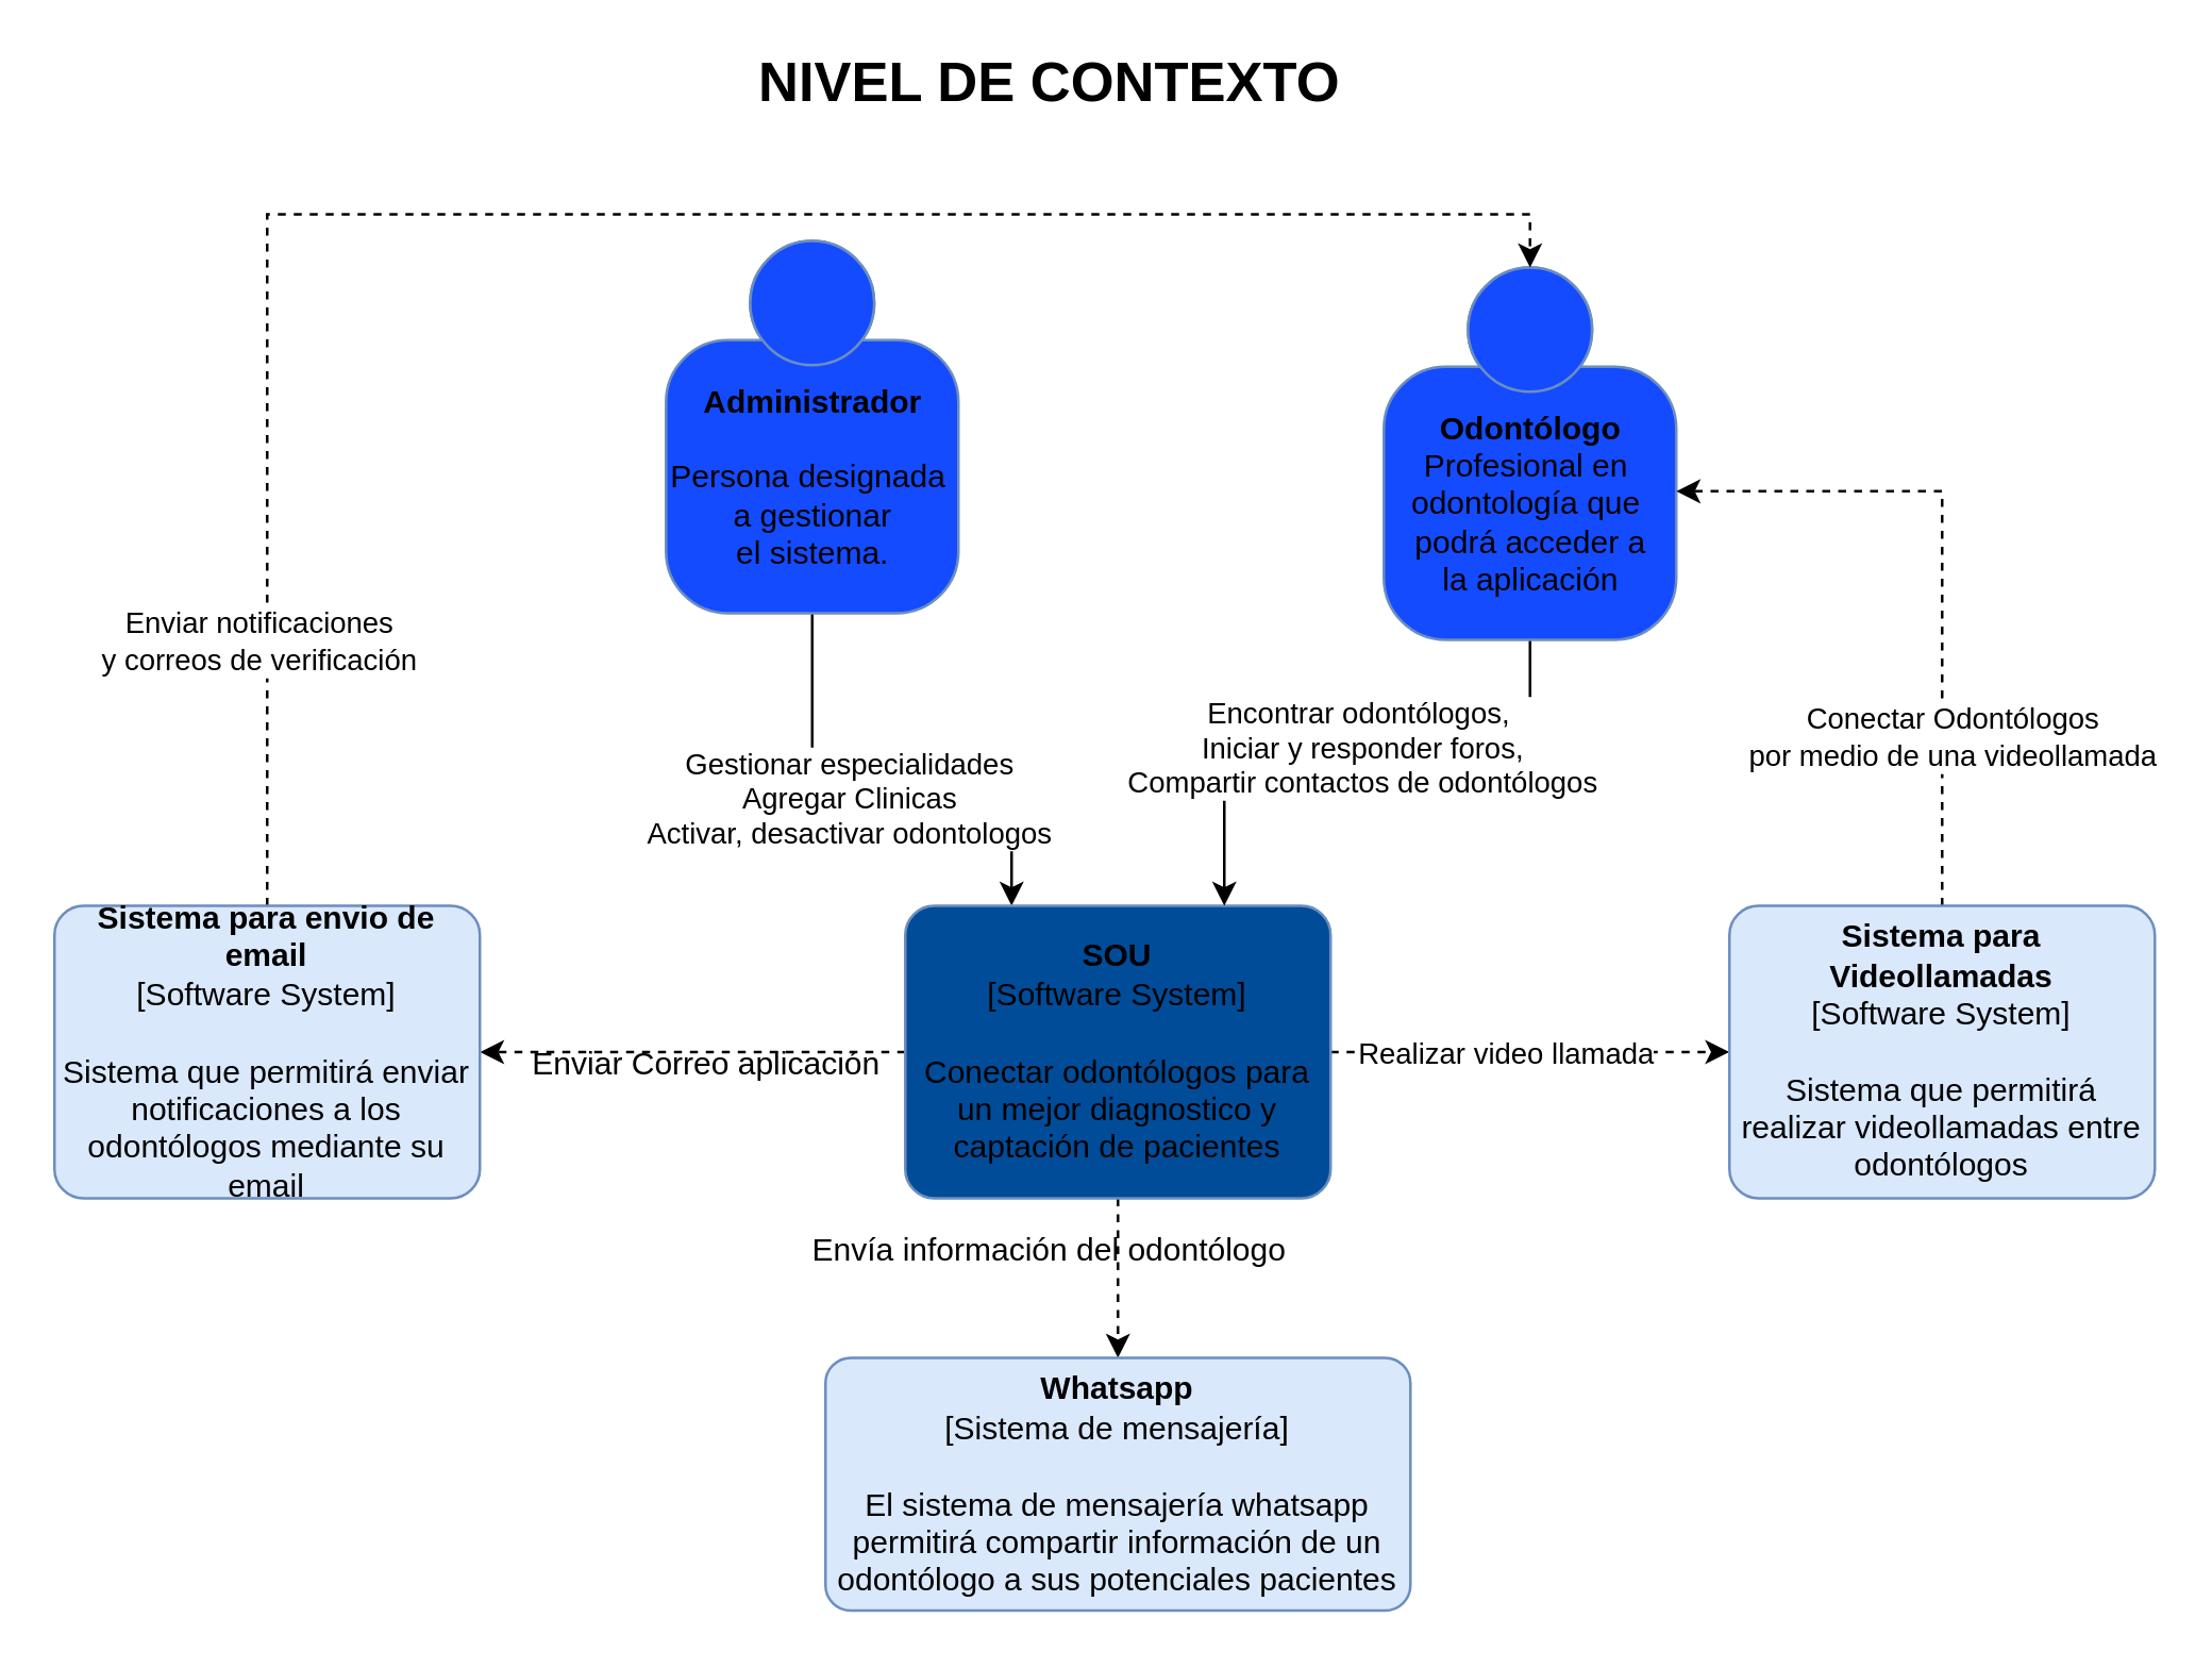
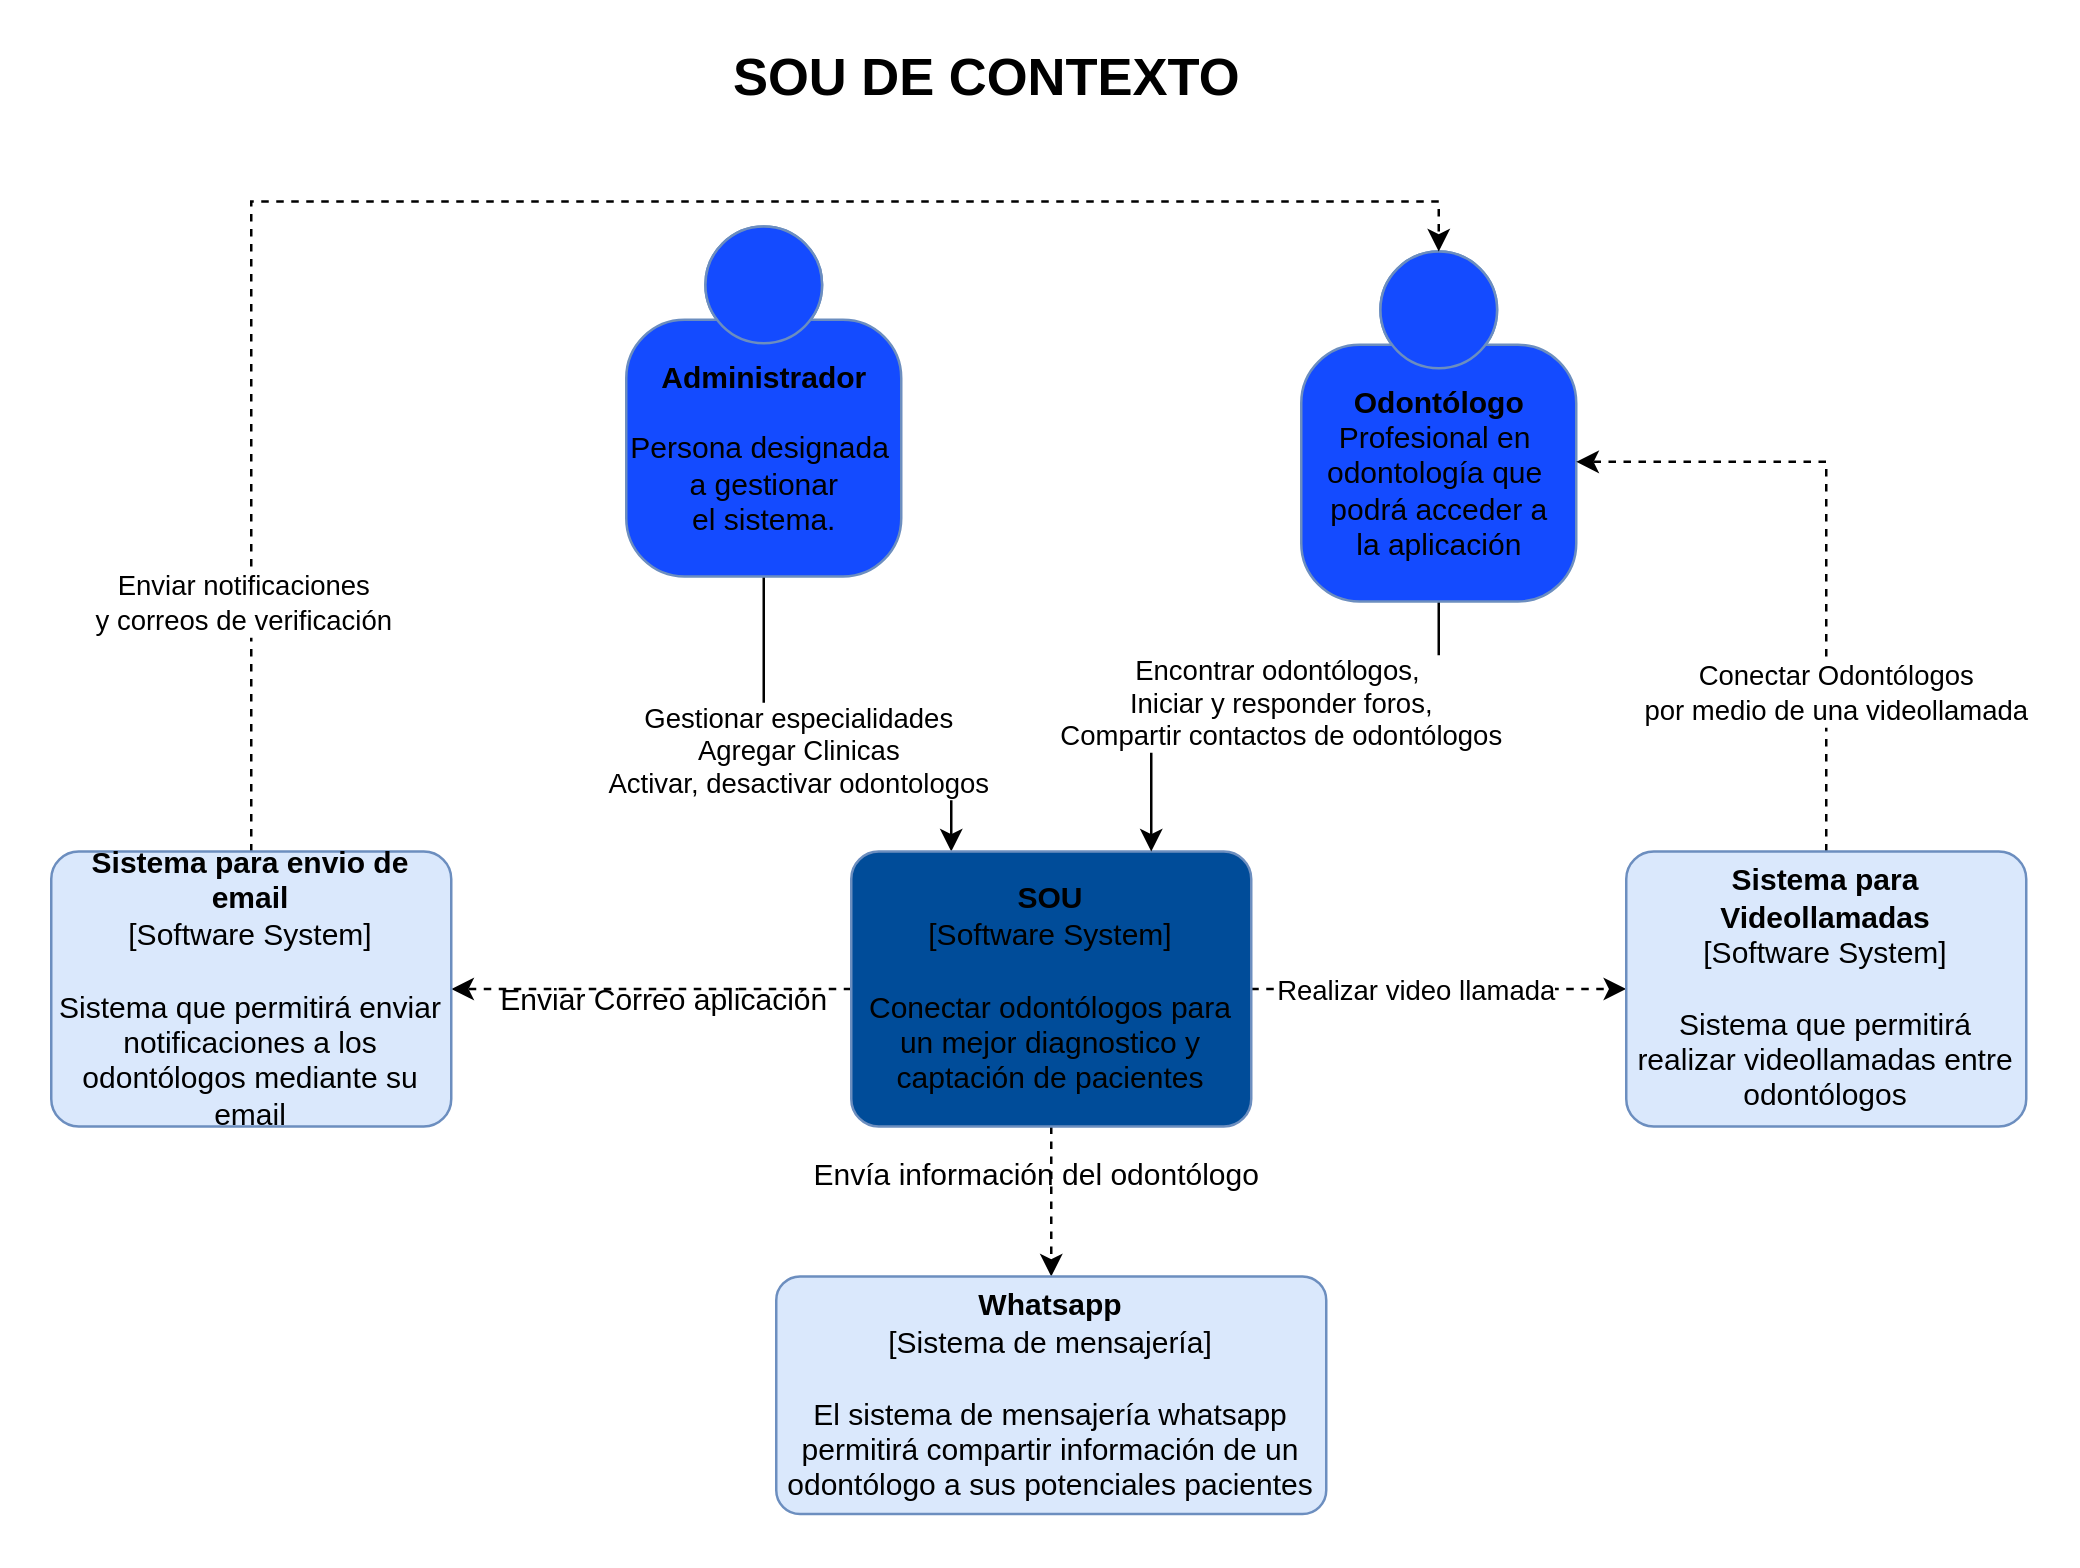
- <mxCell id="22" value="&lt;b&gt;&lt;font style=&quot;font-size: 21px&quot;&gt;NIVEL DE CONTEXTO&lt;/font&gt;&lt;/b&gt;" style="text;html=1;align=center;verticalAlign=middle;resizable=0;points=[];autosize=1;" parent="1" vertex="1"><mxGeometry x="279" y="20" width="230" height="20" as="geometry" /></mxCell>
+ <mxCell id="22" value="&lt;b&gt;&lt;font style=&quot;font-size: 21px&quot;&gt;SOU DE CONTEXTO&lt;/font&gt;&lt;/b&gt;" style="text;html=1;align=center;verticalAlign=middle;resizable=0;points=[];autosize=1;" parent="1" vertex="1"><mxGeometry x="279" y="20" width="230" height="20" as="geometry" /></mxCell>
- <mxCell id="21" value="Envía información del odontólogo" style="text;html=1;align=center;verticalAlign=middle;resizable=0;points=[];autosize=1;" parent="1" vertex="1"><mxGeometry x="299" y="460" width="190" height="20" as="geometry" /></mxCell>
+ <mxCell id="21" value="Envía información del odontólogo" style="text;html=1;align=center;verticalAlign=middle;resizable=0;points=[];autosize=1;" parent="1" vertex="1"><mxGeometry x="319" y="460" width="190" height="20" as="geometry" /></mxCell>
